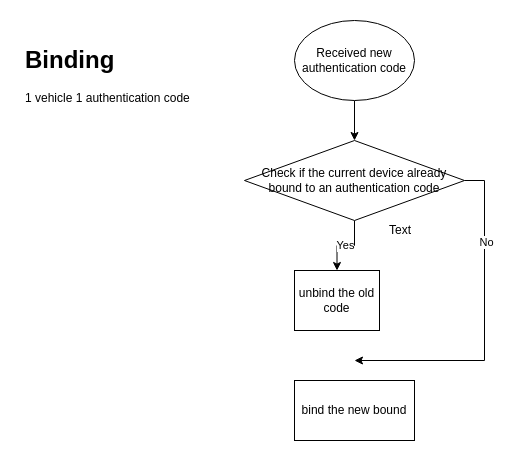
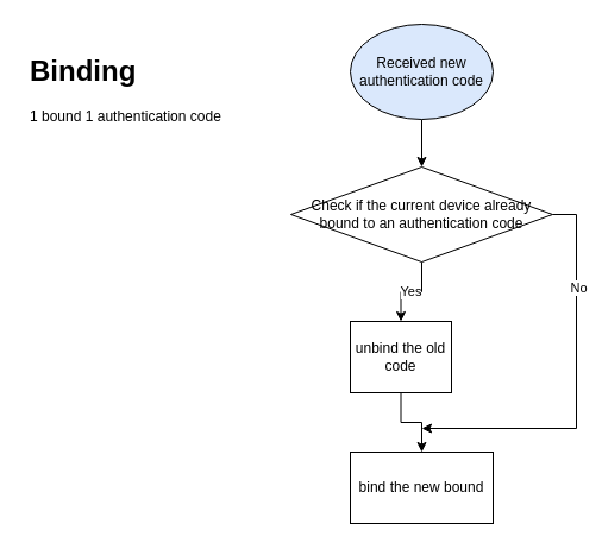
- <mxCell id="12" value="&lt;h1&gt;Binding&lt;/h1&gt;&lt;p&gt;1 vehicle 1 authentication code&lt;/p&gt;" style="text;html=1;strokeColor=none;fillColor=none;spacing=5;spacingTop=-20;whiteSpace=wrap;overflow=hidden;rounded=0;" vertex="1" parent="1"><mxGeometry x="20" y="40" width="190" height="80" as="geometry" /></mxCell>
+ <mxCell id="12" value="&lt;h1&gt;Binding&lt;/h1&gt;&lt;p&gt;1 bound 1 authentication code&lt;/p&gt;" style="text;html=1;strokeColor=none;fillColor=none;spacing=5;spacingTop=-20;whiteSpace=wrap;overflow=hidden;rounded=0;" vertex="1" parent="1"><mxGeometry x="20" y="40" width="190" height="80" as="geometry" /></mxCell>
- <mxCell id="3" value="Received new authentication code" style="ellipse;whiteSpace=wrap;html=1;" vertex="1" parent="1"><mxGeometry x="294" y="20" width="120" height="80" as="geometry" /></mxCell>
+ <mxCell id="3" value="Received new authentication code" style="ellipse;whiteSpace=wrap;html=1;fillColor=#dae8fc;" vertex="1" parent="1"><mxGeometry x="294" y="20" width="120" height="80" as="geometry" /></mxCell>
- <mxCell id="11" value="Text" style="text;html=1;strokeColor=none;fillColor=none;align=center;verticalAlign=middle;whiteSpace=wrap;rounded=0;" vertex="1" parent="1"><mxGeometry x="380" y="220" width="40" height="20" as="geometry" /></mxCell>
+ <mxCell id="8" style="edgeStyle=orthogonalEdgeStyle;rounded=0;orthogonalLoop=1;jettySize=auto;html=1;exitX=0.5;exitY=1;exitDx=0;exitDy=0;entryX=0.5;entryY=0;entryDx=0;entryDy=0;" edge="1" parent="1" source="9" target="10"><mxGeometry relative="1" as="geometry" /></mxCell>
